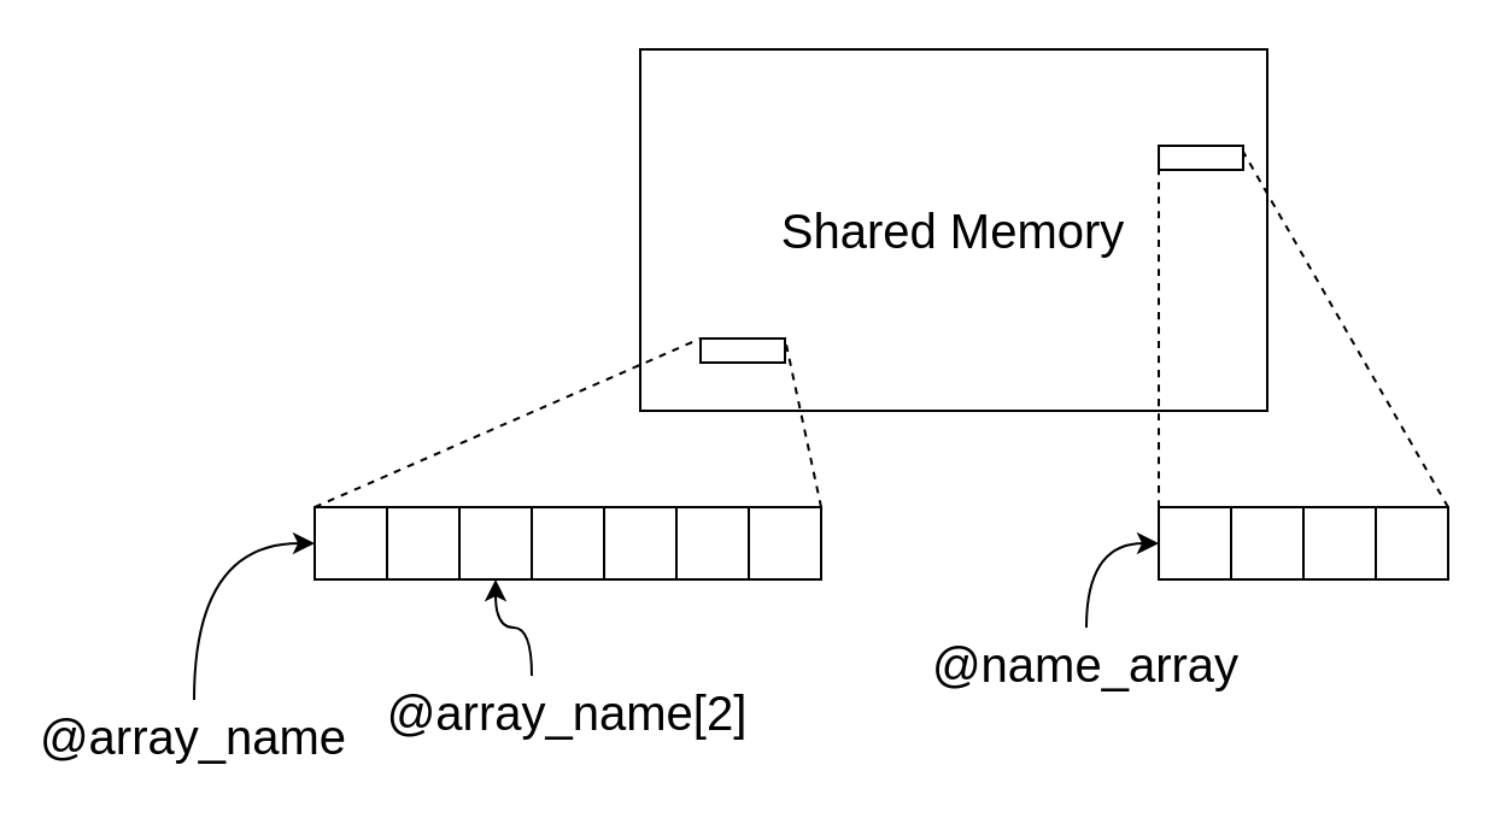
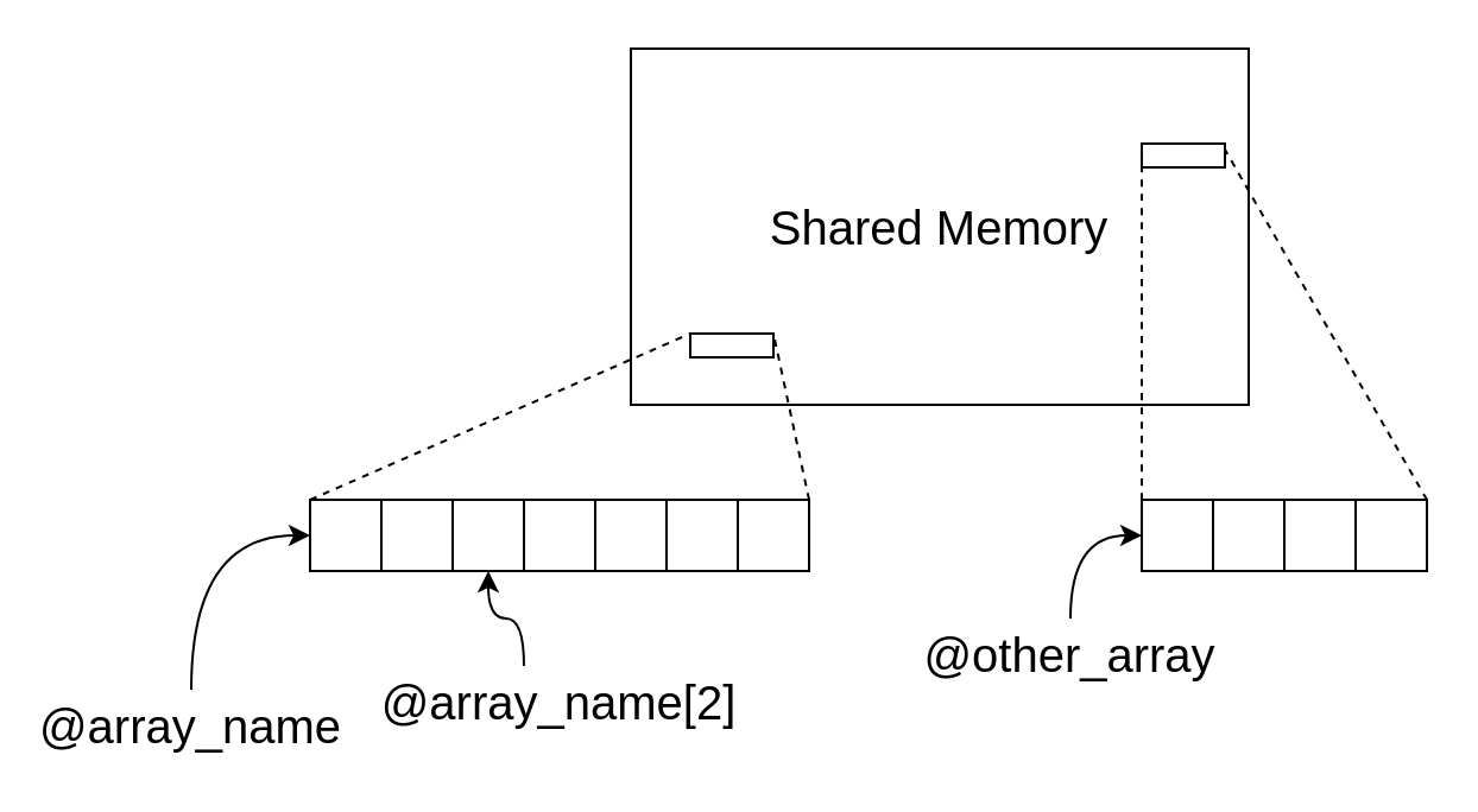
- <mxCell id="25" value="@name_array" style="text;html=1;strokeColor=none;fillColor=none;align=center;verticalAlign=middle;whiteSpace=wrap;rounded=0;fontSize=20;" parent="1" vertex="1"><mxGeometry x="390" y="260" width="120" height="30" as="geometry" /></mxCell>
+ <mxCell id="25" value="@other_array" style="text;html=1;strokeColor=none;fillColor=none;align=center;verticalAlign=middle;whiteSpace=wrap;rounded=0;fontSize=20;" parent="1" vertex="1"><mxGeometry x="390" y="260" width="120" height="30" as="geometry" /></mxCell>
